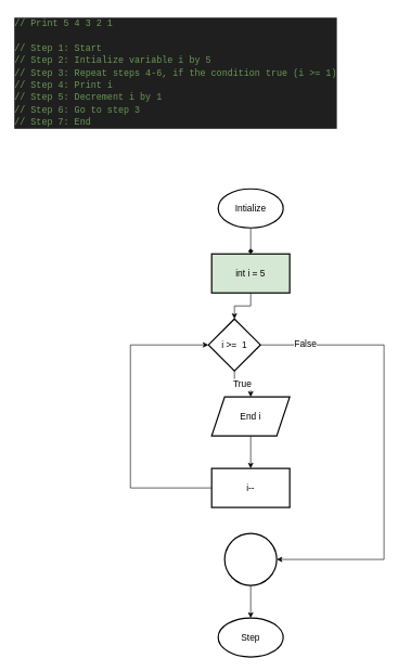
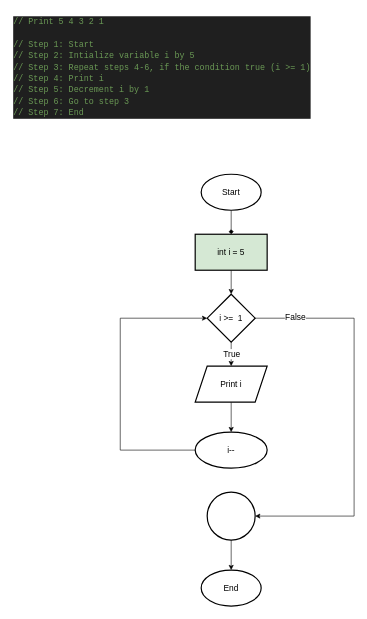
- <mxCell id="3" value="Intialize" style="strokeWidth=2;html=1;shape=mxgraph.flowchart.start_1;whiteSpace=wrap;fontSize=14;" parent="1" vertex="1"><mxGeometry x="335" y="290" width="100" height="60" as="geometry" /></mxCell>
+ <mxCell id="3" value="Start" style="strokeWidth=2;html=1;shape=mxgraph.flowchart.start_1;whiteSpace=wrap;fontSize=14;" parent="1" vertex="1"><mxGeometry x="335" y="290" width="100" height="60" as="geometry" /></mxCell>
- <mxCell id="11" value="i &amp;gt;=&amp;nbsp; 1" style="rhombus;whiteSpace=wrap;html=1;strokeWidth=2;fontSize=14;" parent="1" vertex="1"><mxGeometry x="320" y="490" width="80" height="80" as="geometry" /></mxCell>
+ <mxCell id="11" value="i &amp;gt;=&amp;nbsp; 1" style="rhombus;whiteSpace=wrap;html=1;strokeWidth=2;fontSize=14;" parent="1" vertex="1"><mxGeometry x="345" y="490" width="80" height="80" as="geometry" /></mxCell>
- <mxCell id="13" value="End i" style="shape=parallelogram;perimeter=parallelogramPerimeter;whiteSpace=wrap;html=1;fixedSize=1;strokeWidth=2;fontSize=14;" parent="1" vertex="1"><mxGeometry x="325" y="610" width="120" height="60" as="geometry" /></mxCell>
+ <mxCell id="13" value="Print i" style="shape=parallelogram;perimeter=parallelogramPerimeter;whiteSpace=wrap;html=1;fixedSize=1;strokeWidth=2;fontSize=14;" parent="1" vertex="1"><mxGeometry x="325" y="610" width="120" height="60" as="geometry" /></mxCell>
- <mxCell id="15" value="i--" style="whiteSpace=wrap;html=1;strokeWidth=2;fontSize=14;" parent="1" vertex="1"><mxGeometry x="325" y="720" width="120" height="60" as="geometry" /></mxCell>
+ <mxCell id="15" value="i--" style="ellipse;whiteSpace=wrap;html=1;strokeWidth=2;fontSize=14;" parent="1" vertex="1"><mxGeometry x="325" y="720" width="120" height="60" as="geometry" /></mxCell>
- <mxCell id="4" value="Step" style="strokeWidth=2;html=1;shape=mxgraph.flowchart.start_1;whiteSpace=wrap;fontSize=14;" parent="1" vertex="1"><mxGeometry x="335" y="950" width="100" height="60" as="geometry" /></mxCell>
+ <mxCell id="4" value="End" style="strokeWidth=2;html=1;shape=mxgraph.flowchart.start_1;whiteSpace=wrap;fontSize=14;" parent="1" vertex="1"><mxGeometry x="335" y="950" width="100" height="60" as="geometry" /></mxCell>
